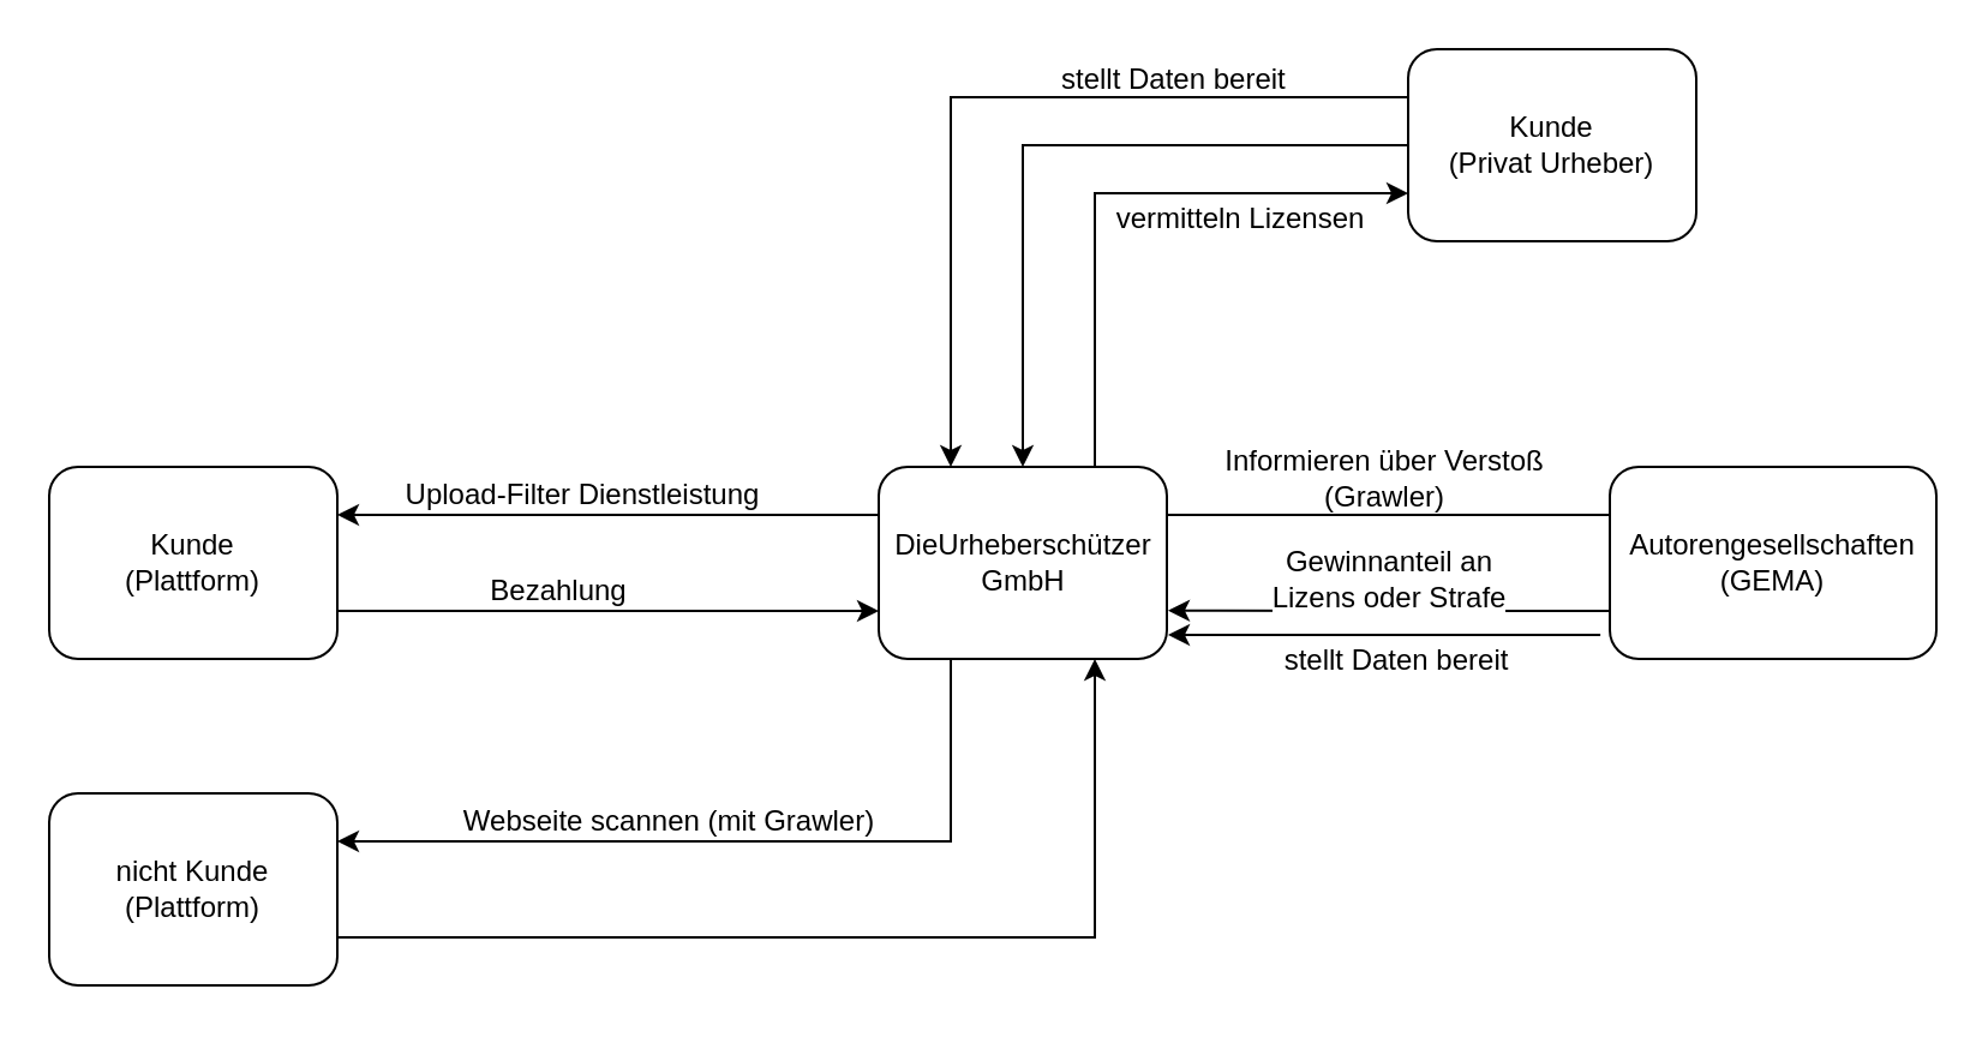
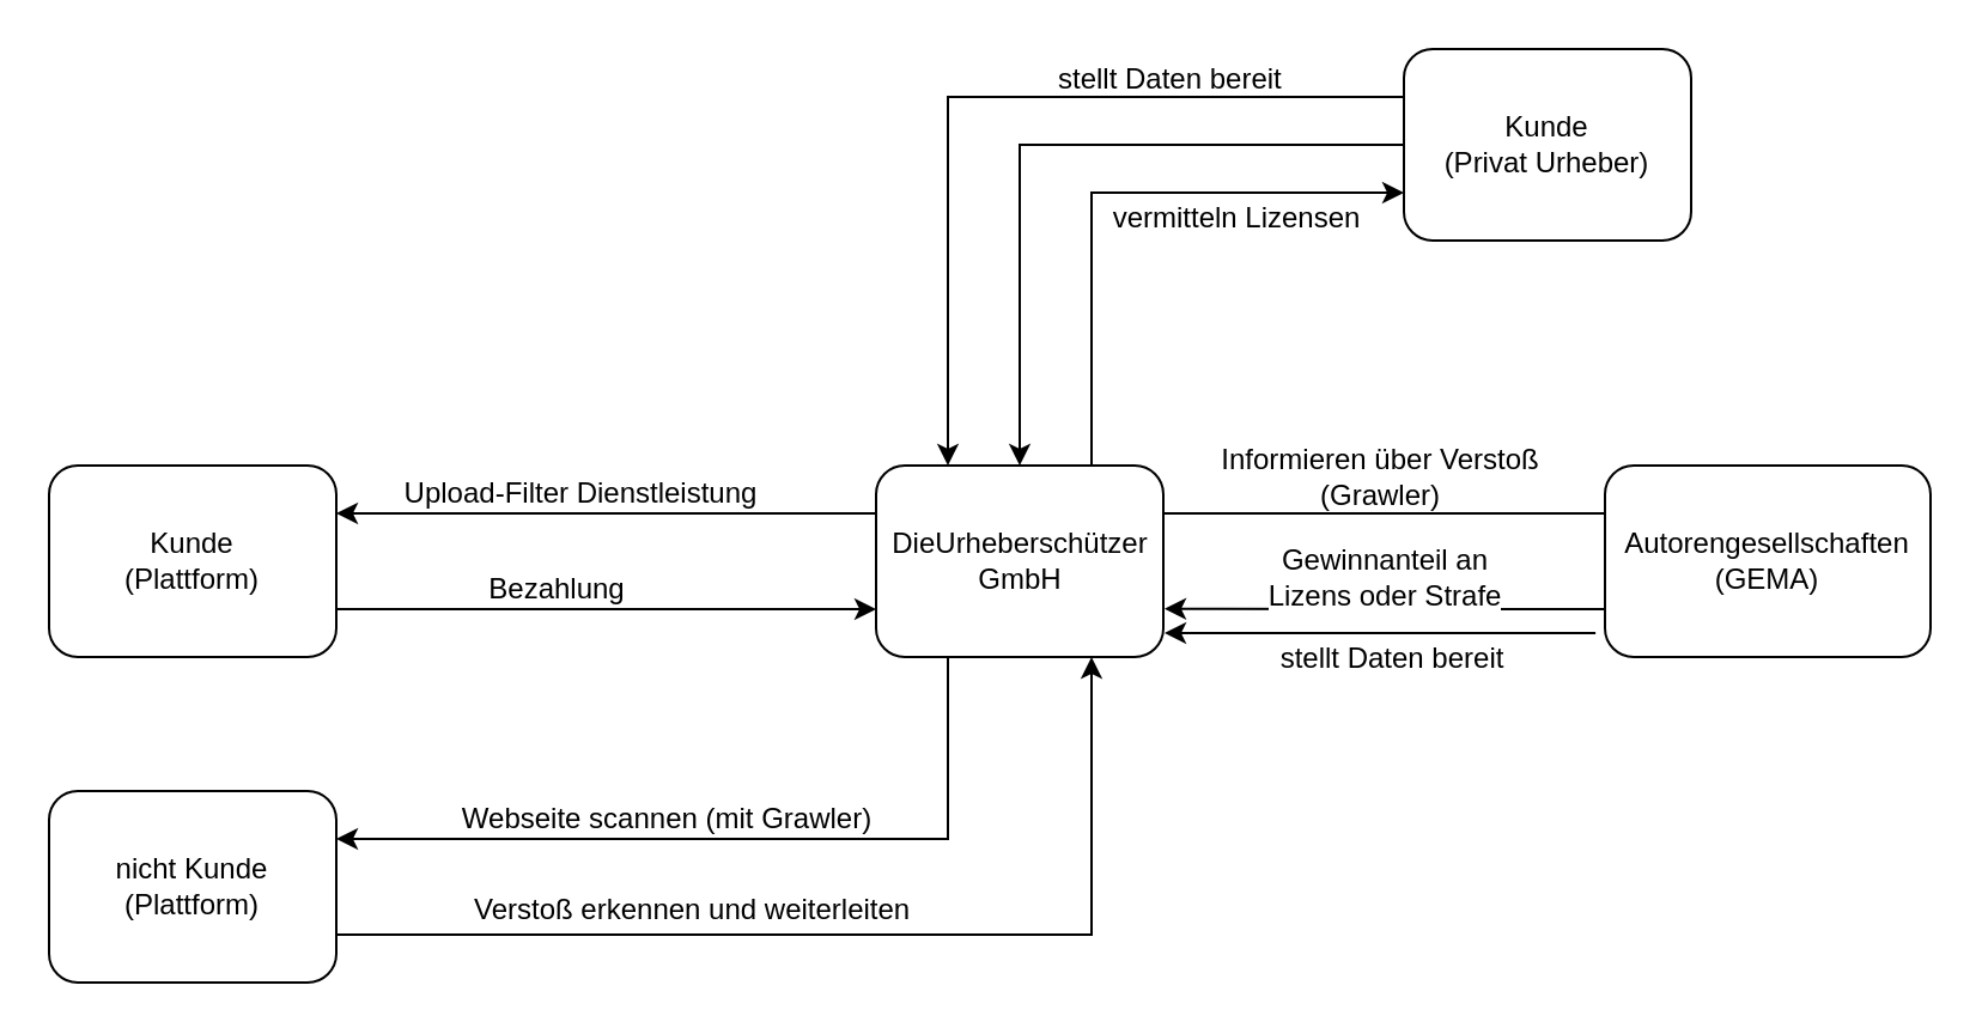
+ <mxCell id="25" value="Verstoß erkennen und weiterleiten" style="text;html=1;resizable=0;points=[];autosize=1;align=left;verticalAlign=top;spacingTop=-4;" vertex="1" parent="1"><mxGeometry x="196" y="370" width="200" height="20" as="geometry" /></mxCell>
